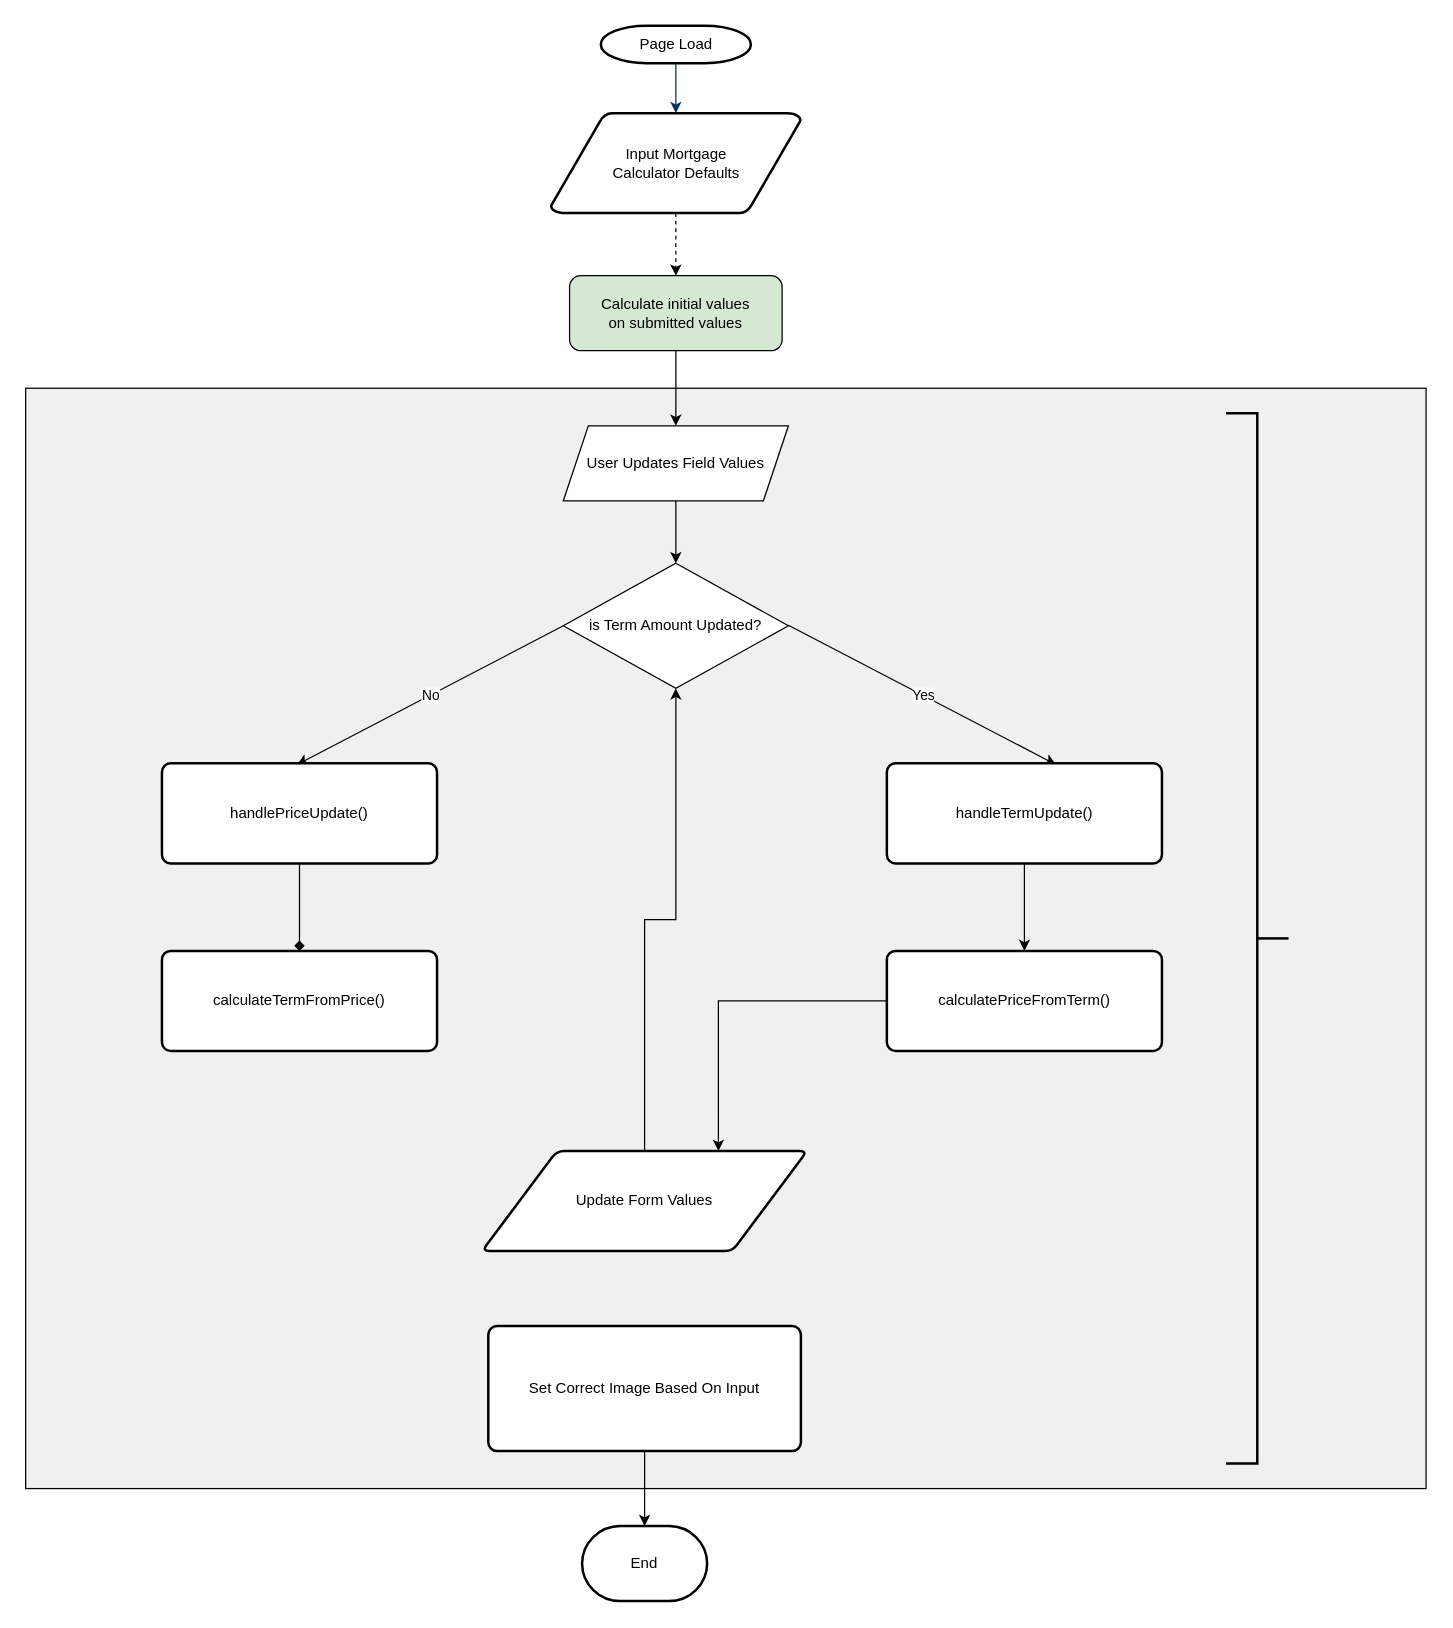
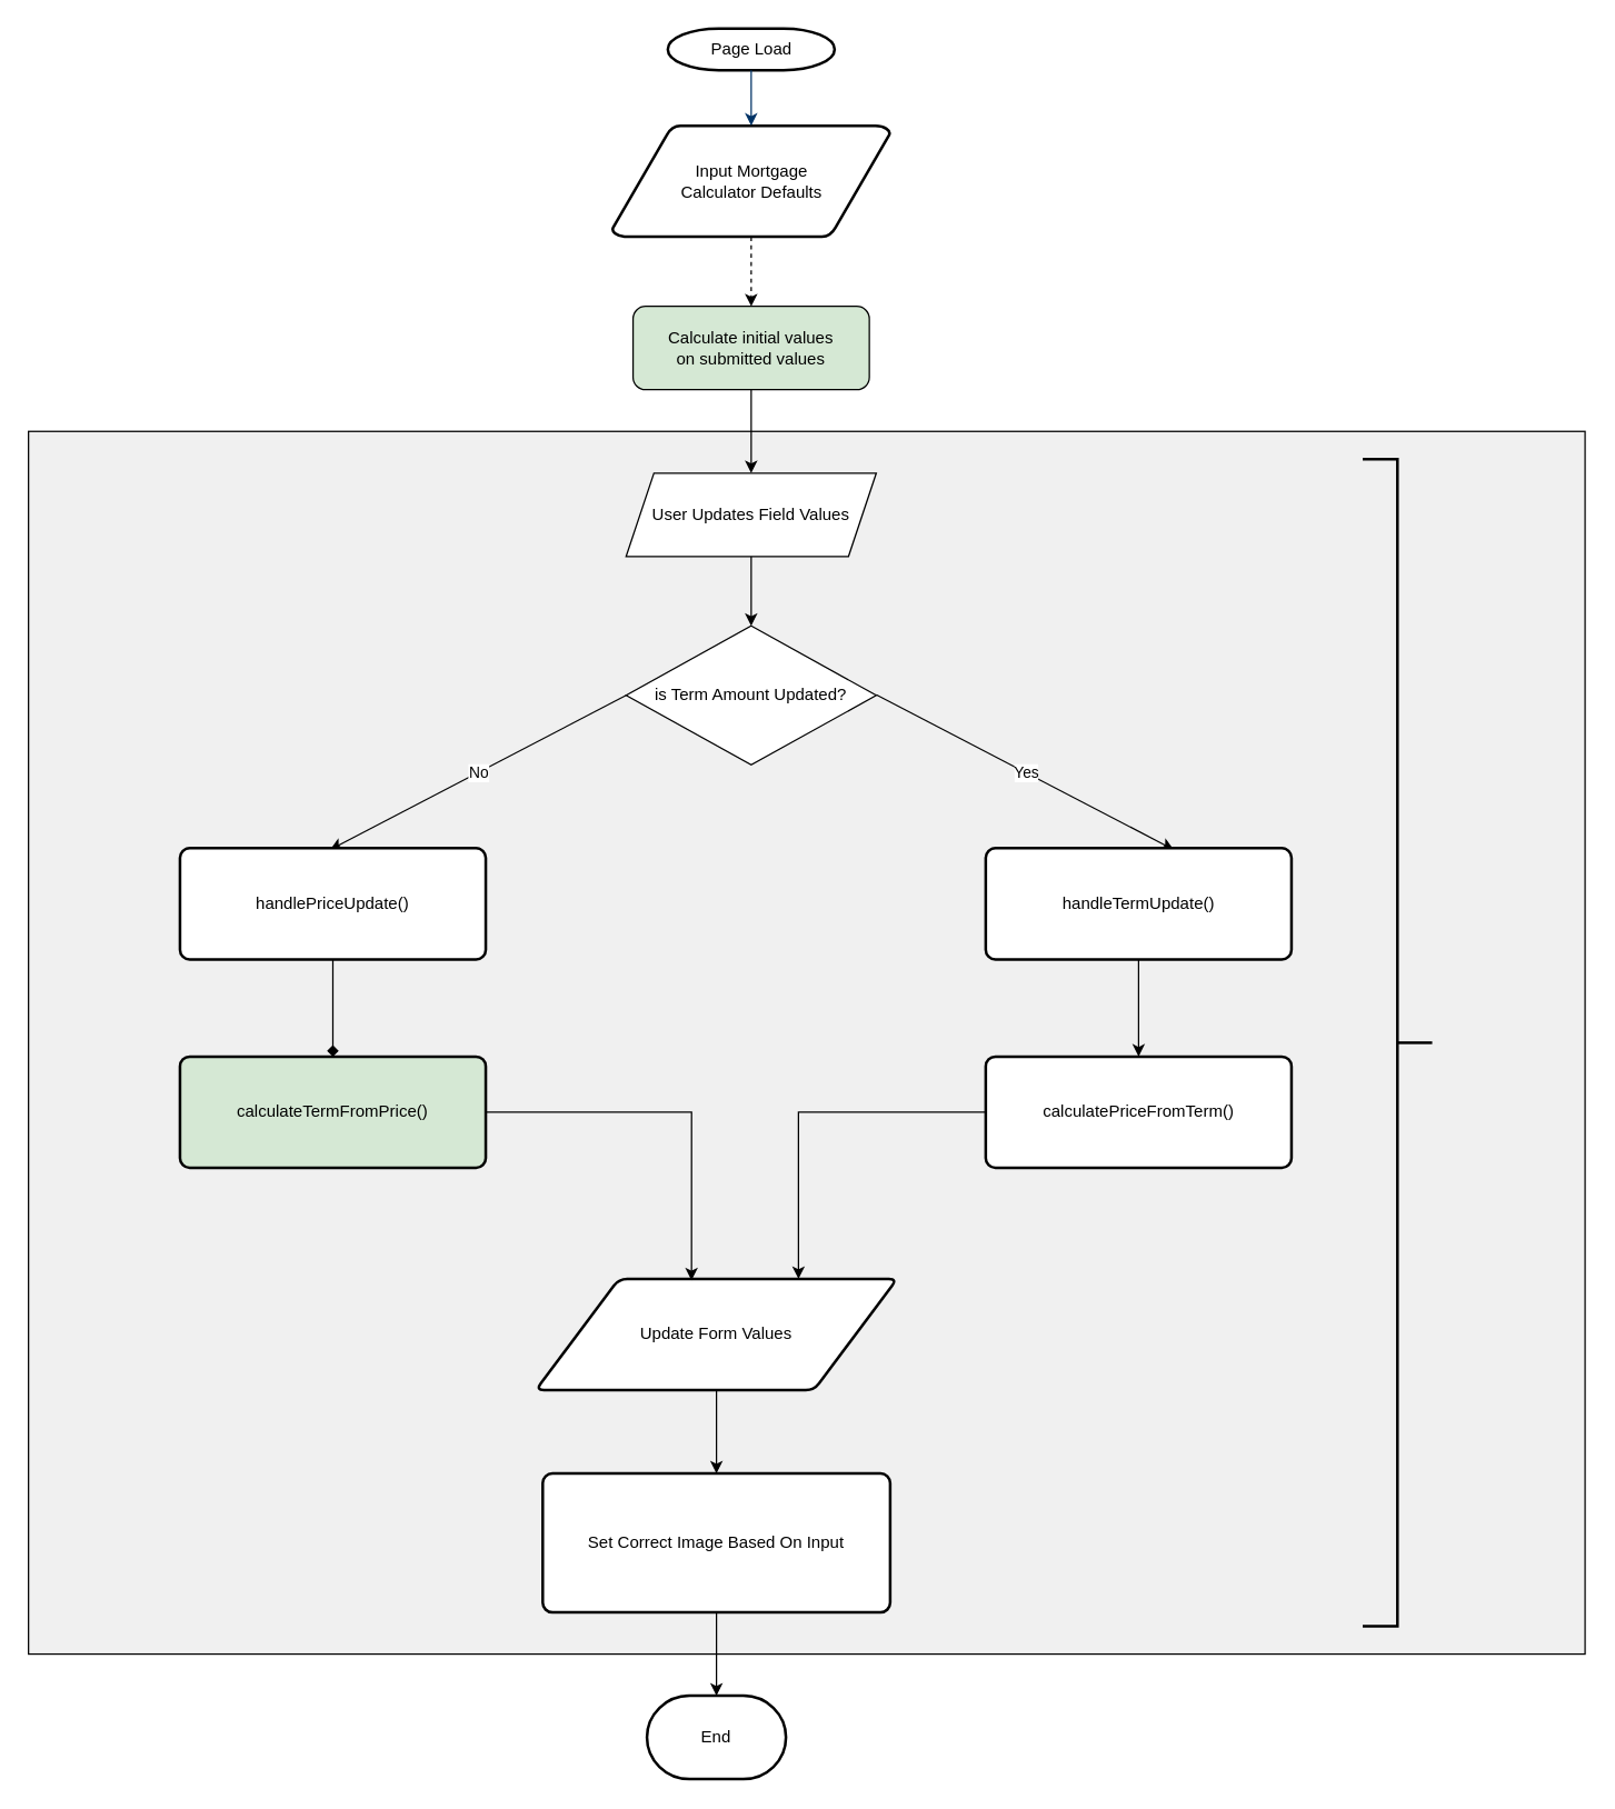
- <mxCell id="16" value="" style="edgeStyle=orthogonalEdgeStyle;rounded=0;orthogonalLoop=1;jettySize=auto;html=1;" edge="1" parent="1" source="17" target="11"><mxGeometry relative="1" as="geometry" /></mxCell>
+ <mxCell id="16" value="" style="edgeStyle=orthogonalEdgeStyle;rounded=0;orthogonalLoop=1;jettySize=auto;html=1;" edge="1" parent="1" source="17" target="19"><mxGeometry relative="1" as="geometry" /></mxCell>
- <mxCell id="28" value="calculateTermFromPrice()" style="rounded=1;whiteSpace=wrap;html=1;absoluteArcSize=1;arcSize=14;strokeWidth=2;" vertex="1" parent="1"><mxGeometry x="129" y="760" width="220" height="80" as="geometry" /></mxCell>
+ <mxCell id="28" value="calculateTermFromPrice()" style="rounded=1;whiteSpace=wrap;html=1;absoluteArcSize=1;arcSize=14;strokeWidth=2;fillColor=#d5e8d4;" vertex="1" parent="1"><mxGeometry x="129" y="760" width="220" height="80" as="geometry" /></mxCell>
+ <mxCell id="27" style="edgeStyle=orthogonalEdgeStyle;rounded=0;orthogonalLoop=1;jettySize=auto;html=1;entryX=0.431;entryY=0.013;entryDx=0;entryDy=0;entryPerimeter=0;" edge="1" parent="1" source="28" target="17"><mxGeometry relative="1" as="geometry" /></mxCell>
